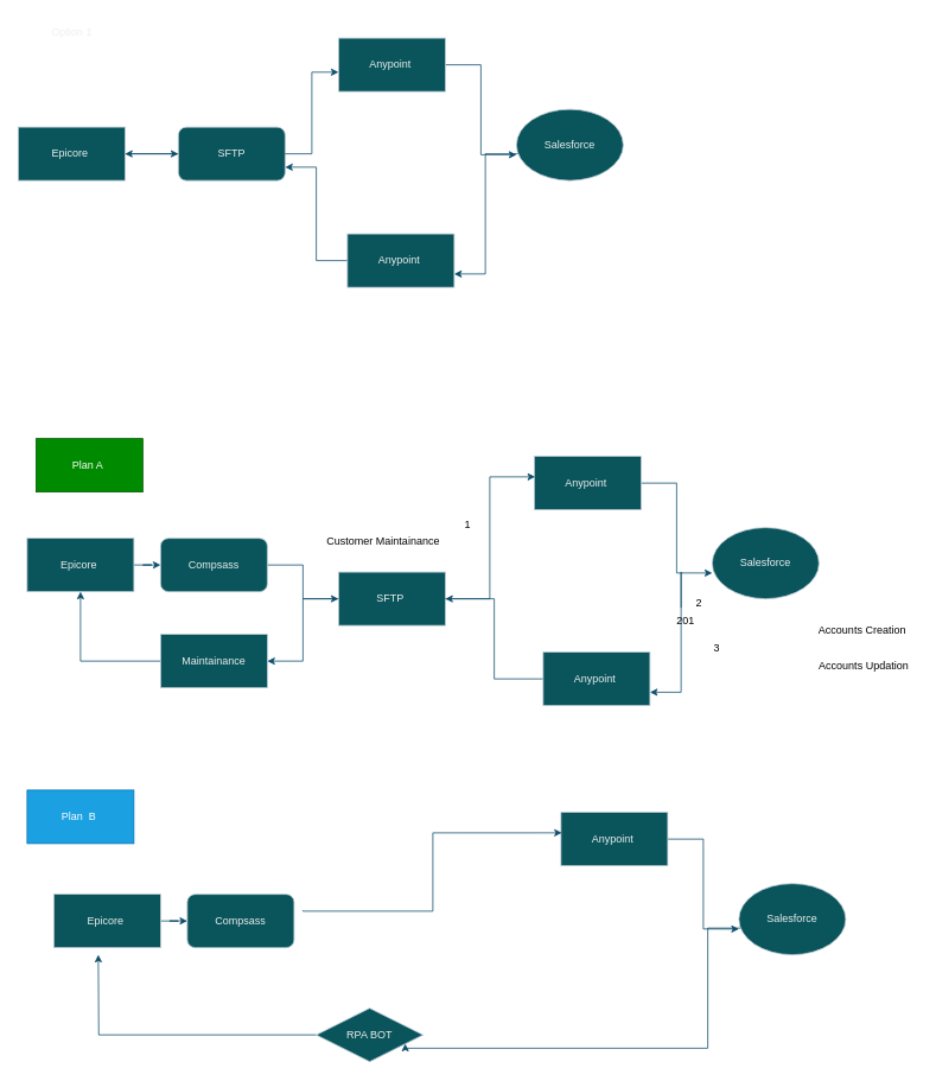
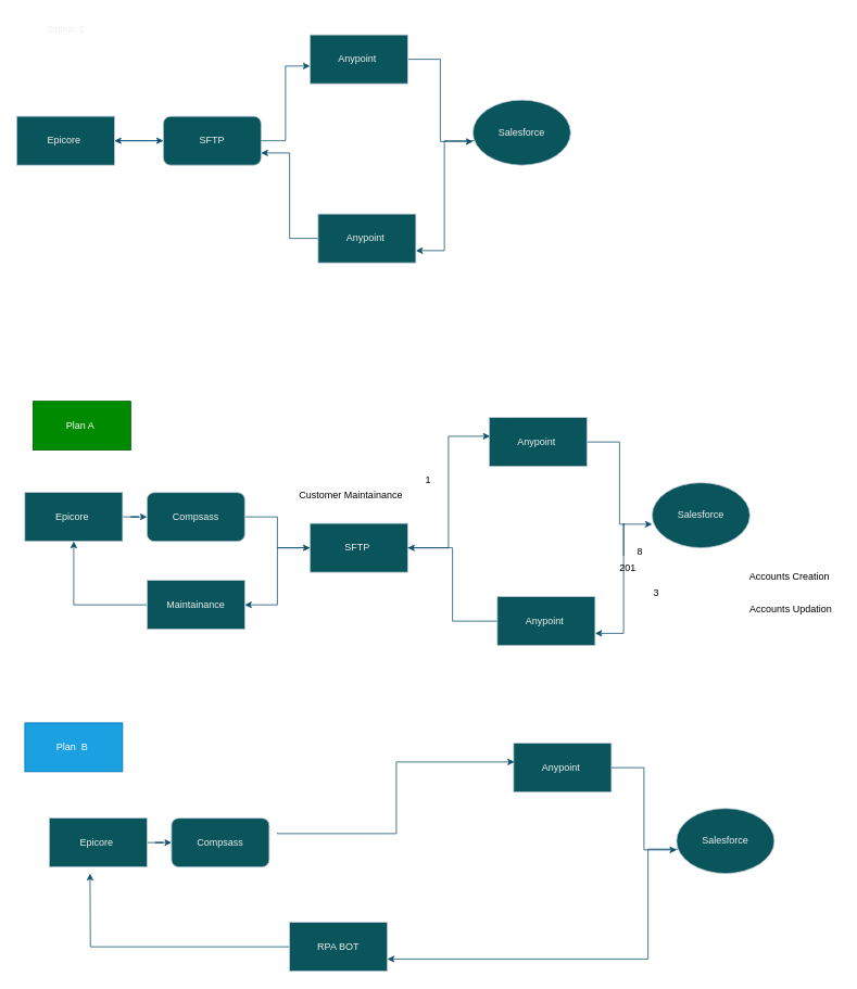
- <mxCell id="48" value="2" style="text;html=1;align=center;verticalAlign=middle;resizable=0;points=[];autosize=1;strokeColor=none;fillColor=none;" parent="1" vertex="1"><mxGeometry x="770" y="662" width="30" height="30" as="geometry" /></mxCell>
+ <mxCell id="48" value="8" style="text;html=1;align=center;verticalAlign=middle;resizable=0;points=[];autosize=1;strokeColor=none;fillColor=none;" parent="1" vertex="1"><mxGeometry x="770" y="662" width="30" height="30" as="geometry" /></mxCell>
- <mxCell id="39" value="RPA BOT" style="rhombus;whiteSpace=wrap;html=1;labelBackgroundColor=none;fillColor=#09555B;strokeColor=#BAC8D3;fontColor=#EEEEEE;" parent="1" vertex="1"><mxGeometry x="355" y="1132" width="120" height="60" as="geometry" /></mxCell>
+ <mxCell id="39" value="RPA BOT" style="rounded=0;whiteSpace=wrap;html=1;labelBackgroundColor=none;fillColor=#09555B;strokeColor=#BAC8D3;fontColor=#EEEEEE;" parent="1" vertex="1"><mxGeometry x="355" y="1132" width="120" height="60" as="geometry" /></mxCell>
